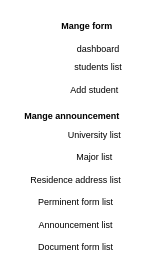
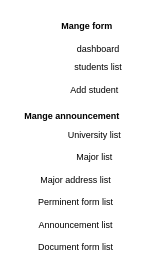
- <mxCell id="8" value="Residence address list" style="text;html=1;align=center;verticalAlign=middle;resizable=0;points=[];autosize=1;strokeColor=none;fillColor=none;" vertex="1" parent="1"><mxGeometry x="30" y="225" width="140" height="30" as="geometry" /></mxCell>
+ <mxCell id="8" value="Major address list" style="text;html=1;align=center;verticalAlign=middle;resizable=0;points=[];autosize=1;strokeColor=none;fillColor=none;" vertex="1" parent="1"><mxGeometry x="30" y="225" width="140" height="30" as="geometry" /></mxCell>
